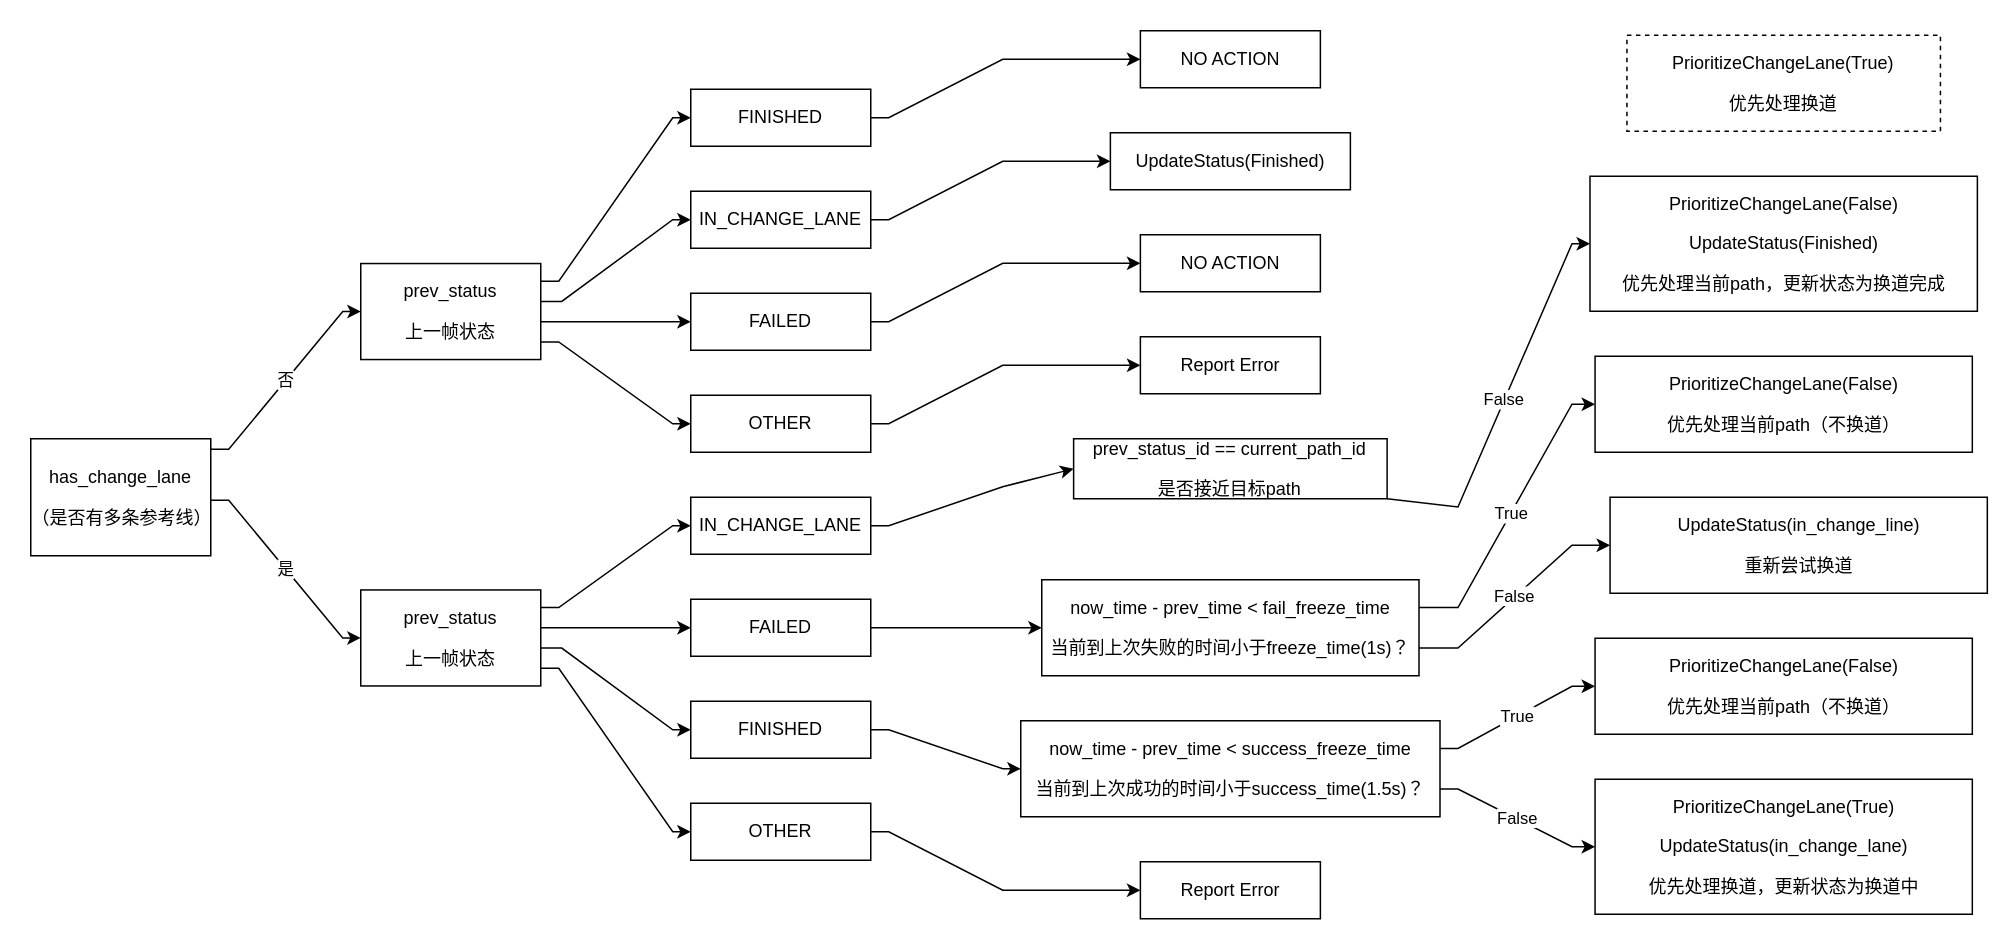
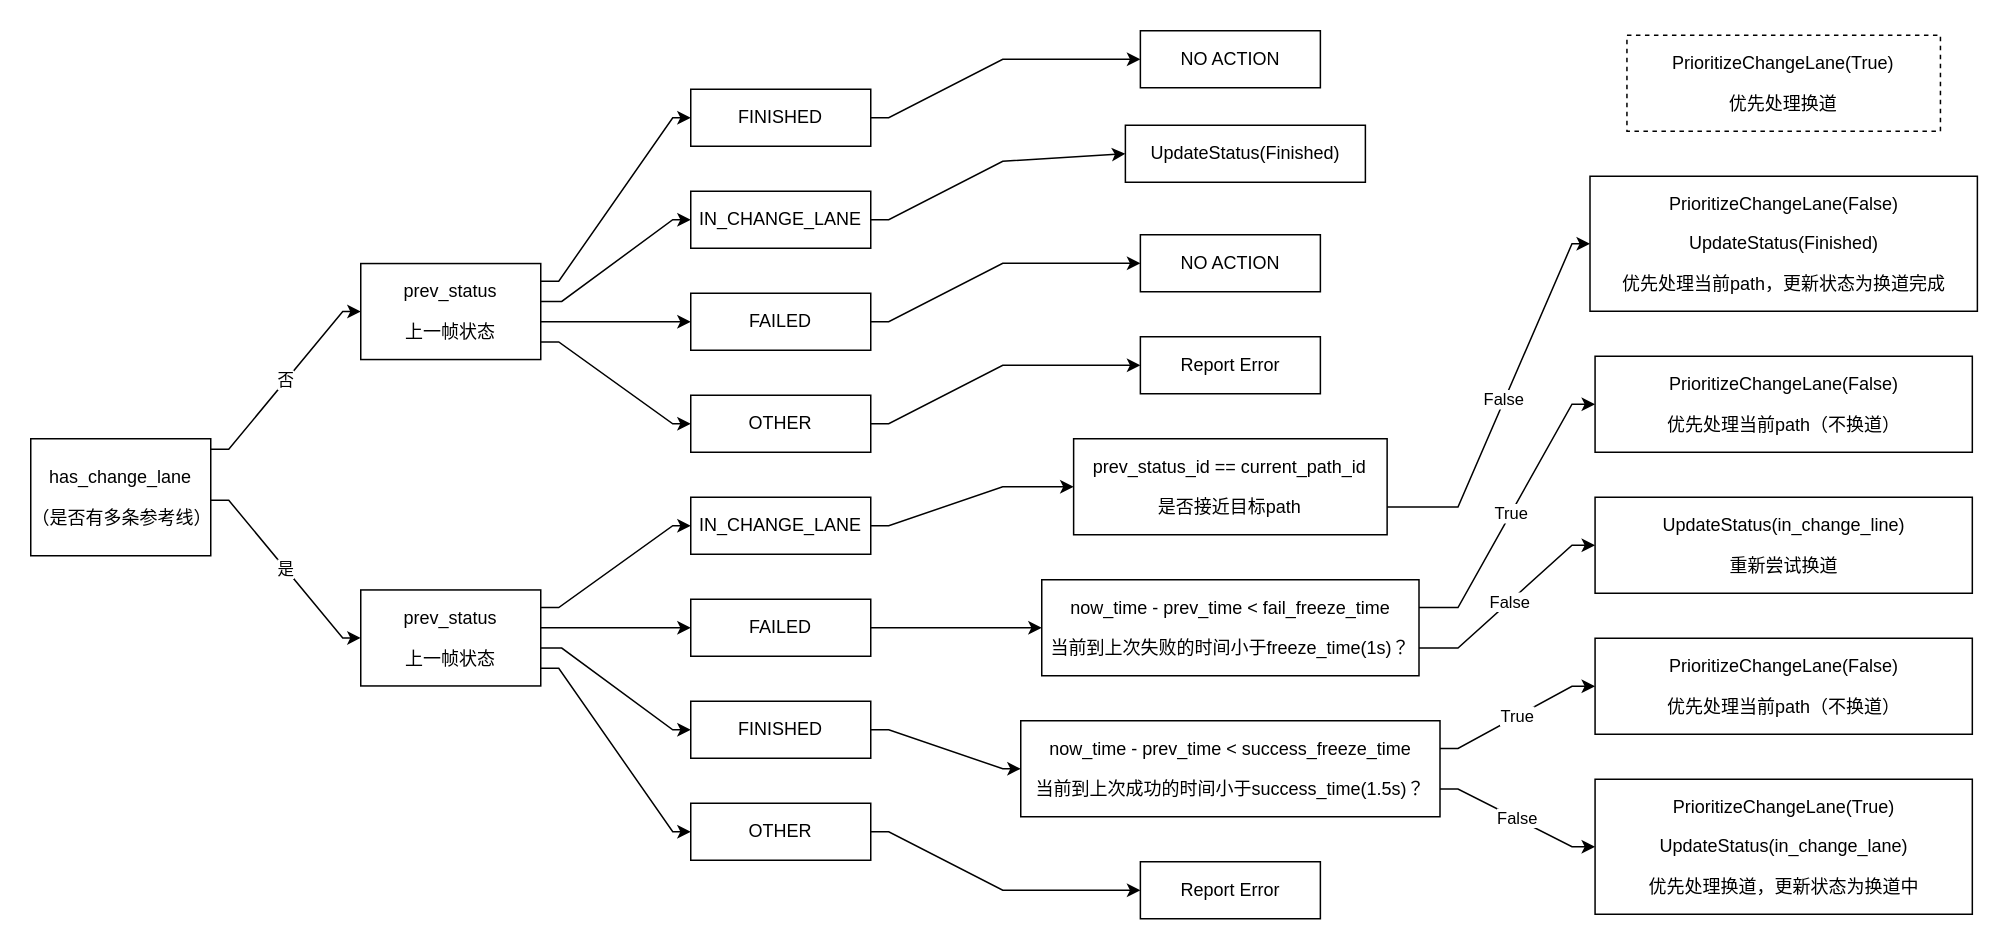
- <mxCell id="24" value="&lt;p&gt;UpdateStatus(Finished)&lt;/p&gt;" style="rounded=0;whiteSpace=wrap;html=1;" parent="1" vertex="1"><mxGeometry x="739.75" y="88" width="160" height="38" as="geometry" /></mxCell>
+ <mxCell id="24" value="&lt;p&gt;UpdateStatus(Finished)&lt;/p&gt;" style="rounded=0;whiteSpace=wrap;html=1;" parent="1" vertex="1"><mxGeometry x="749.75" y="83" width="160" height="38" as="geometry" /></mxCell>
- <mxCell id="36" value="&lt;p&gt;prev_status_id == current_path_id&lt;/p&gt;&lt;p&gt;&lt;span&gt;是否接近目标path&lt;/span&gt;&lt;/p&gt;" style="rounded=0;whiteSpace=wrap;html=1;" parent="1" vertex="1"><mxGeometry x="715.25" y="292" width="209" height="40" as="geometry" /></mxCell>
+ <mxCell id="36" value="&lt;p&gt;prev_status_id == current_path_id&lt;/p&gt;&lt;p&gt;&lt;span&gt;是否接近目标path&lt;/span&gt;&lt;/p&gt;" style="rounded=0;whiteSpace=wrap;html=1;" parent="1" vertex="1"><mxGeometry x="715.25" y="292" width="209" height="64" as="geometry" /></mxCell>
- <mxCell id="44" value="&lt;p&gt;UpdateStatus(in_change_line)&lt;/p&gt;&lt;p&gt;重新尝试换道&lt;/p&gt;" style="rounded=0;whiteSpace=wrap;html=1;" parent="1" vertex="1"><mxGeometry x="1072.875" y="331" width="251.5" height="64" as="geometry" /></mxCell>
+ <mxCell id="44" value="&lt;p&gt;UpdateStatus(in_change_line)&lt;/p&gt;&lt;p&gt;重新尝试换道&lt;/p&gt;" style="rounded=0;whiteSpace=wrap;html=1;" parent="1" vertex="1"><mxGeometry x="1062.875" y="331" width="251.5" height="64" as="geometry" /></mxCell>
